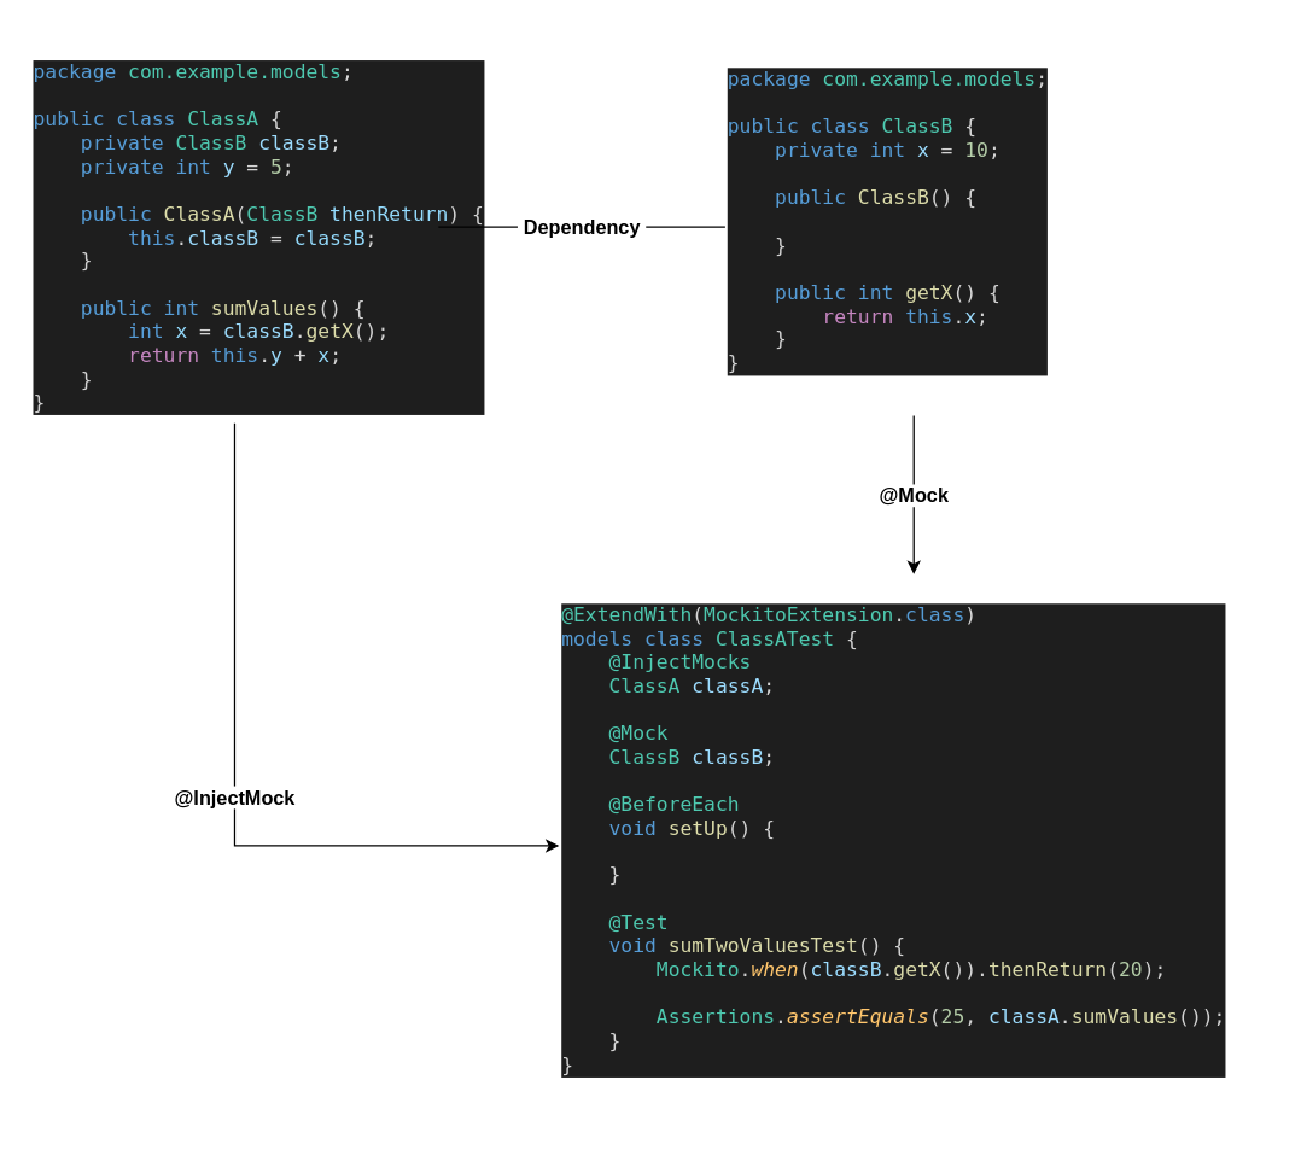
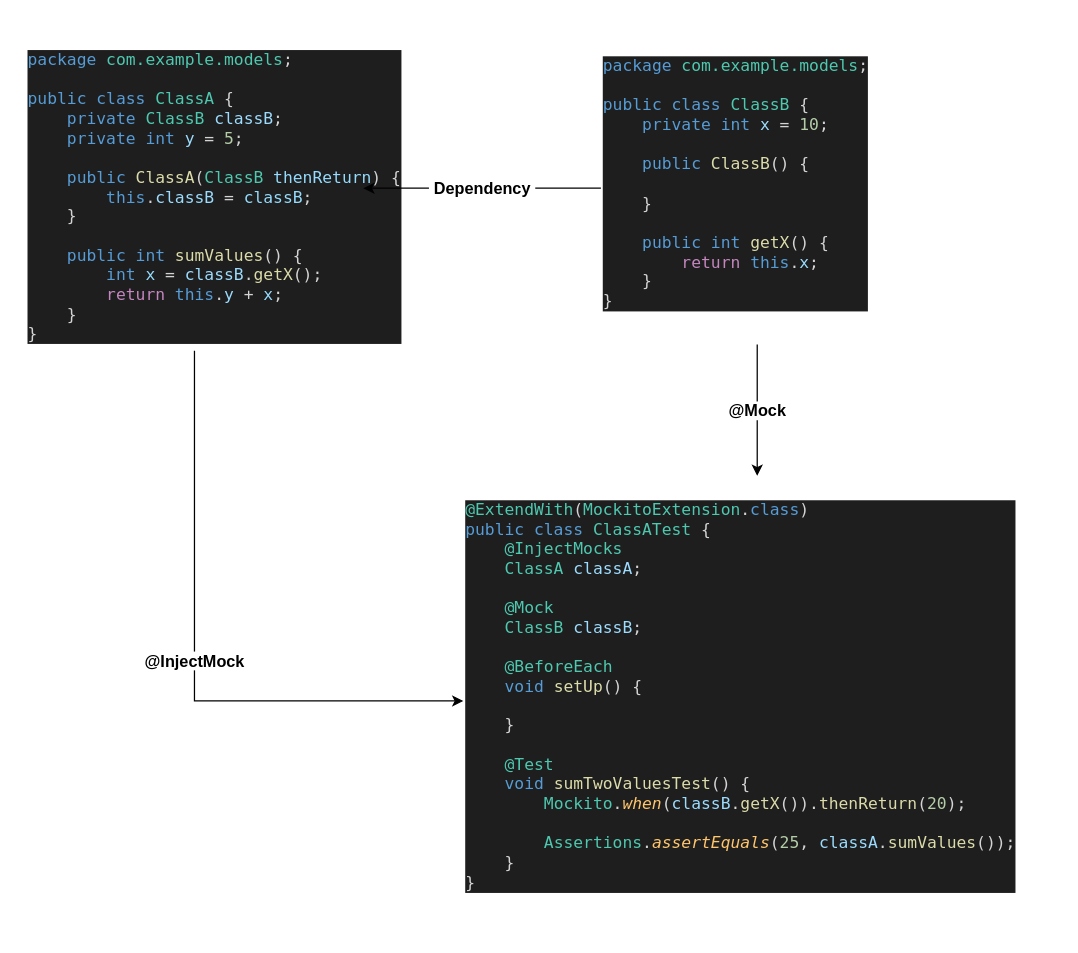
- <mxCell id="4" value="&amp;nbsp;Dependency&amp;nbsp;" style="edgeStyle=orthogonalEdgeStyle;rounded=0;orthogonalLoop=1;jettySize=auto;html=1;fontStyle=1;fontSize=13;endArrow=none;" edge="1" parent="1" source="6" target="3"><mxGeometry relative="1" as="geometry" /></mxCell>
+ <mxCell id="4" value="&amp;nbsp;Dependency&amp;nbsp;" style="edgeStyle=orthogonalEdgeStyle;rounded=0;orthogonalLoop=1;jettySize=auto;html=1;fontStyle=1;fontSize=13;" edge="1" parent="1" source="6" target="3"><mxGeometry relative="1" as="geometry" /></mxCell>
- <mxCell id="7" value="&lt;div style=&quot;background-color:#1e1e1e;color:#d4d4d4&quot;&gt;&lt;pre style=&quot;font-family:'JetBrains Mono',monospace;font-size:9.8pt;&quot;&gt;&lt;span style=&quot;color:#4ec9b0;&quot;&gt;@ExtendWith&lt;/span&gt;(&lt;span style=&quot;color:#4ec9b0;&quot;&gt;MockitoExtension&lt;/span&gt;.&lt;span style=&quot;color:#569cd6;&quot;&gt;class&lt;/span&gt;)&lt;br&gt;&lt;span style=&quot;color:#569cd6;&quot;&gt;models class &lt;/span&gt;&lt;span style=&quot;color:#4ec9b0;&quot;&gt;ClassATest &lt;/span&gt;{&lt;br&gt;    &lt;span style=&quot;color:#4ec9b0;&quot;&gt;@InjectMocks&lt;br&gt;&lt;/span&gt;&lt;span style=&quot;color:#4ec9b0;&quot;&gt;    ClassA &lt;/span&gt;&lt;span style=&quot;color:#9cdcfe;&quot;&gt;classA&lt;/span&gt;;&lt;br&gt;&lt;br&gt;    &lt;span style=&quot;color:#4ec9b0;&quot;&gt;@Mock&lt;br&gt;&lt;/span&gt;&lt;span style=&quot;color:#4ec9b0;&quot;&gt;    ClassB &lt;/span&gt;&lt;span style=&quot;color:#9cdcfe;&quot;&gt;classB&lt;/span&gt;;&lt;br&gt;&lt;br&gt;    &lt;span style=&quot;color:#4ec9b0;&quot;&gt;@BeforeEach&lt;br&gt;&lt;/span&gt;&lt;span style=&quot;color:#4ec9b0;&quot;&gt;    &lt;/span&gt;&lt;span style=&quot;color:#569cd6;&quot;&gt;void &lt;/span&gt;&lt;span style=&quot;color:#dcdcaa;&quot;&gt;setUp&lt;/span&gt;() {&lt;br&gt;&lt;br&gt;    }&lt;br&gt;&lt;br&gt;    &lt;span style=&quot;color:#4ec9b0;&quot;&gt;@Test&lt;br&gt;&lt;/span&gt;&lt;span style=&quot;color:#4ec9b0;&quot;&gt;    &lt;/span&gt;&lt;span style=&quot;color:#569cd6;&quot;&gt;void &lt;/span&gt;&lt;span style=&quot;color:#dcdcaa;&quot;&gt;sumTwoValuesTest&lt;/span&gt;() {&lt;br&gt;        &lt;span style=&quot;color:#4ec9b0;&quot;&gt;Mockito&lt;/span&gt;.&lt;span style=&quot;color:#ffc66d;font-style:italic;&quot;&gt;when&lt;/span&gt;(&lt;span style=&quot;color:#9cdcfe;&quot;&gt;classB&lt;/span&gt;.&lt;span style=&quot;color:#dbdbaa;&quot;&gt;getX&lt;/span&gt;()).&lt;span style=&quot;color:#dbdbaa;&quot;&gt;thenReturn&lt;/span&gt;(&lt;span style=&quot;color:#b4cda8;&quot;&gt;20&lt;/span&gt;);&lt;br&gt;&lt;br&gt;        &lt;span style=&quot;color:#4ec9b0;&quot;&gt;Assertions&lt;/span&gt;.&lt;span style=&quot;color:#ffc66d;font-style:italic;&quot;&gt;assertEquals&lt;/span&gt;(&lt;span style=&quot;color:#b4cda8;&quot;&gt;25&lt;/span&gt;, &lt;span style=&quot;color:#9cdcfe;&quot;&gt;classA&lt;/span&gt;.&lt;span style=&quot;color:#dbdbaa;&quot;&gt;sumValues&lt;/span&gt;());&lt;br&gt;    }&lt;br&gt;}&lt;/pre&gt;&lt;/div&gt;" style="text;whiteSpace=wrap;html=1;" vertex="1" parent="1"><mxGeometry x="370" y="380" width="470" height="360" as="geometry" /></mxCell>
+ <mxCell id="7" value="&lt;div style=&quot;background-color:#1e1e1e;color:#d4d4d4&quot;&gt;&lt;pre style=&quot;font-family:'JetBrains Mono',monospace;font-size:9.8pt;&quot;&gt;&lt;span style=&quot;color:#4ec9b0;&quot;&gt;@ExtendWith&lt;/span&gt;(&lt;span style=&quot;color:#4ec9b0;&quot;&gt;MockitoExtension&lt;/span&gt;.&lt;span style=&quot;color:#569cd6;&quot;&gt;class&lt;/span&gt;)&lt;br&gt;&lt;span style=&quot;color:#569cd6;&quot;&gt;public class &lt;/span&gt;&lt;span style=&quot;color:#4ec9b0;&quot;&gt;ClassATest &lt;/span&gt;{&lt;br&gt;    &lt;span style=&quot;color:#4ec9b0;&quot;&gt;@InjectMocks&lt;br&gt;&lt;/span&gt;&lt;span style=&quot;color:#4ec9b0;&quot;&gt;    ClassA &lt;/span&gt;&lt;span style=&quot;color:#9cdcfe;&quot;&gt;classA&lt;/span&gt;;&lt;br&gt;&lt;br&gt;    &lt;span style=&quot;color:#4ec9b0;&quot;&gt;@Mock&lt;br&gt;&lt;/span&gt;&lt;span style=&quot;color:#4ec9b0;&quot;&gt;    ClassB &lt;/span&gt;&lt;span style=&quot;color:#9cdcfe;&quot;&gt;classB&lt;/span&gt;;&lt;br&gt;&lt;br&gt;    &lt;span style=&quot;color:#4ec9b0;&quot;&gt;@BeforeEach&lt;br&gt;&lt;/span&gt;&lt;span style=&quot;color:#4ec9b0;&quot;&gt;    &lt;/span&gt;&lt;span style=&quot;color:#569cd6;&quot;&gt;void &lt;/span&gt;&lt;span style=&quot;color:#dcdcaa;&quot;&gt;setUp&lt;/span&gt;() {&lt;br&gt;&lt;br&gt;    }&lt;br&gt;&lt;br&gt;    &lt;span style=&quot;color:#4ec9b0;&quot;&gt;@Test&lt;br&gt;&lt;/span&gt;&lt;span style=&quot;color:#4ec9b0;&quot;&gt;    &lt;/span&gt;&lt;span style=&quot;color:#569cd6;&quot;&gt;void &lt;/span&gt;&lt;span style=&quot;color:#dcdcaa;&quot;&gt;sumTwoValuesTest&lt;/span&gt;() {&lt;br&gt;        &lt;span style=&quot;color:#4ec9b0;&quot;&gt;Mockito&lt;/span&gt;.&lt;span style=&quot;color:#ffc66d;font-style:italic;&quot;&gt;when&lt;/span&gt;(&lt;span style=&quot;color:#9cdcfe;&quot;&gt;classB&lt;/span&gt;.&lt;span style=&quot;color:#dbdbaa;&quot;&gt;getX&lt;/span&gt;()).&lt;span style=&quot;color:#dbdbaa;&quot;&gt;thenReturn&lt;/span&gt;(&lt;span style=&quot;color:#b4cda8;&quot;&gt;20&lt;/span&gt;);&lt;br&gt;&lt;br&gt;        &lt;span style=&quot;color:#4ec9b0;&quot;&gt;Assertions&lt;/span&gt;.&lt;span style=&quot;color:#ffc66d;font-style:italic;&quot;&gt;assertEquals&lt;/span&gt;(&lt;span style=&quot;color:#b4cda8;&quot;&gt;25&lt;/span&gt;, &lt;span style=&quot;color:#9cdcfe;&quot;&gt;classA&lt;/span&gt;.&lt;span style=&quot;color:#dbdbaa;&quot;&gt;sumValues&lt;/span&gt;());&lt;br&gt;    }&lt;br&gt;}&lt;/pre&gt;&lt;/div&gt;" style="text;whiteSpace=wrap;html=1;" vertex="1" parent="1"><mxGeometry x="370" y="380" width="470" height="360" as="geometry" /></mxCell>
